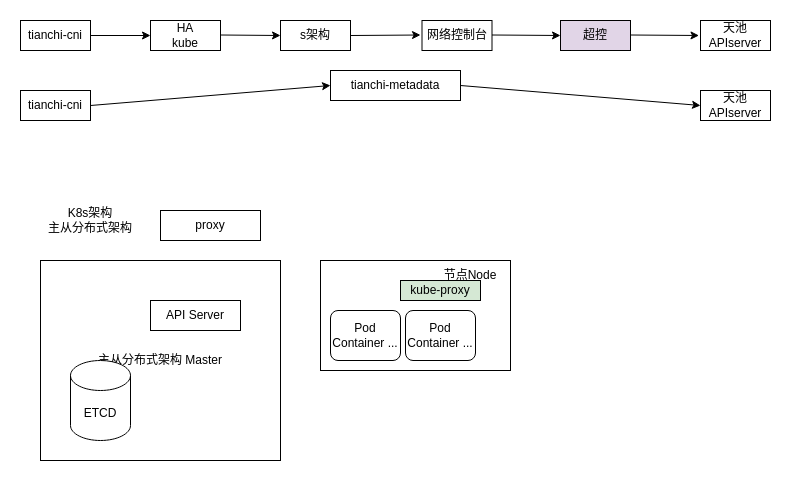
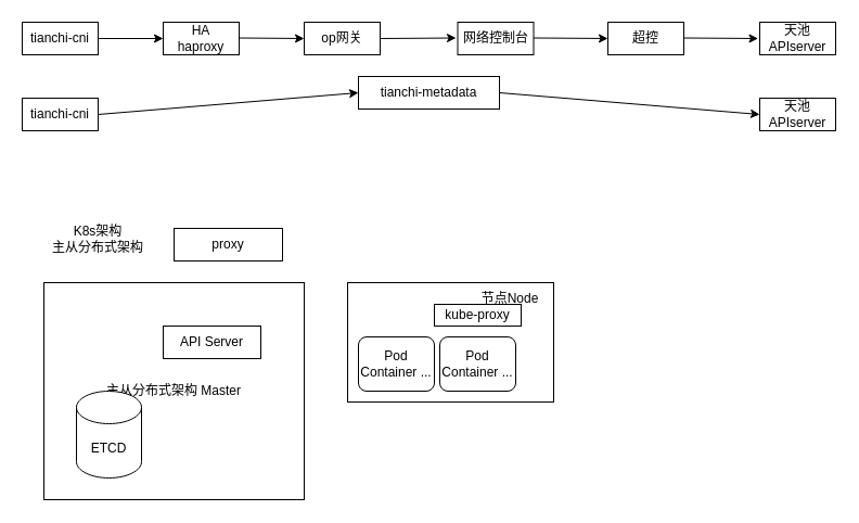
- <mxCell id="12" value="HA&lt;br&gt;kube" style="rounded=0;whiteSpace=wrap;html=1;" parent="1" vertex="1"><mxGeometry x="150" y="20" width="70" height="30" as="geometry" /></mxCell>
+ <mxCell id="12" value="HA&lt;br&gt;haproxy" style="rounded=0;whiteSpace=wrap;html=1;" parent="1" vertex="1"><mxGeometry x="150" y="20" width="70" height="30" as="geometry" /></mxCell>
- <mxCell id="5" value="s架构" style="rounded=0;whiteSpace=wrap;html=1;" parent="1" vertex="1"><mxGeometry x="280" y="20" width="70" height="30" as="geometry" /></mxCell>
+ <mxCell id="5" value="op网关" style="rounded=0;whiteSpace=wrap;html=1;" parent="1" vertex="1"><mxGeometry x="280" y="20" width="70" height="30" as="geometry" /></mxCell>
- <mxCell id="9" value="超控" style="rounded=0;whiteSpace=wrap;html=1;fillColor=#e1d5e7;" parent="1" vertex="1"><mxGeometry x="560" y="20" width="70" height="30" as="geometry" /></mxCell>
+ <mxCell id="9" value="超控" style="rounded=0;whiteSpace=wrap;html=1;" parent="1" vertex="1"><mxGeometry x="560" y="20" width="70" height="30" as="geometry" /></mxCell>
- <mxCell id="26" value="kube-proxy" style="rounded=0;whiteSpace=wrap;html=1;fillColor=#d5e8d4;" vertex="1" parent="1"><mxGeometry x="400" y="280" width="80" height="20" as="geometry" /></mxCell>
+ <mxCell id="26" value="kube-proxy" style="rounded=0;whiteSpace=wrap;html=1;" vertex="1" parent="1"><mxGeometry x="400" y="280" width="80" height="20" as="geometry" /></mxCell>
